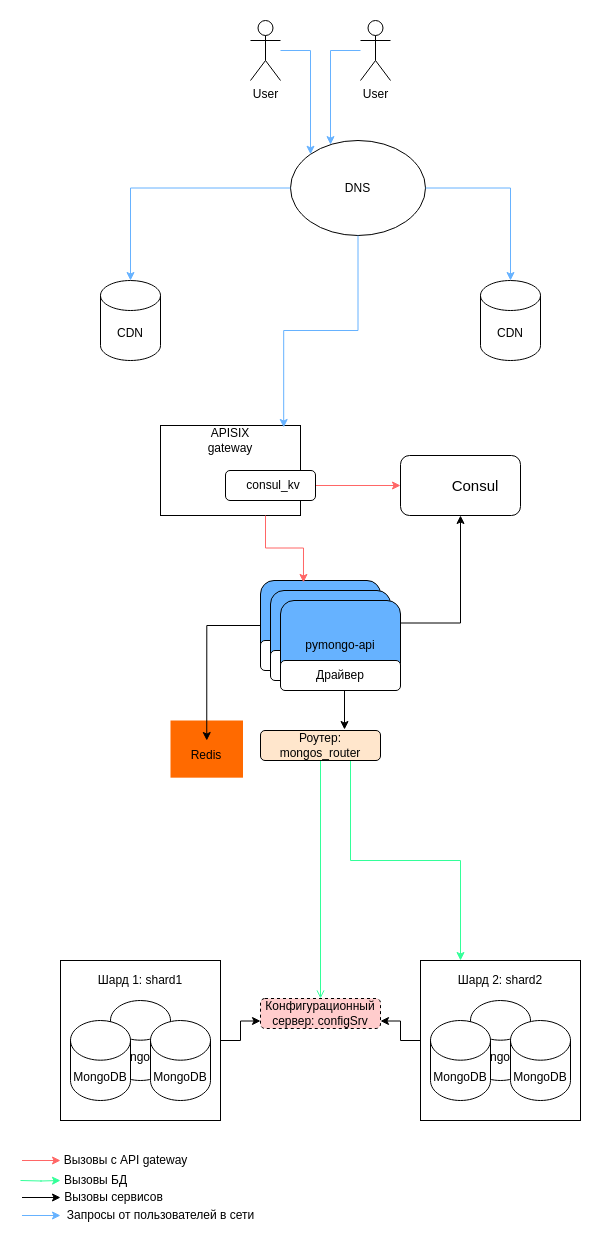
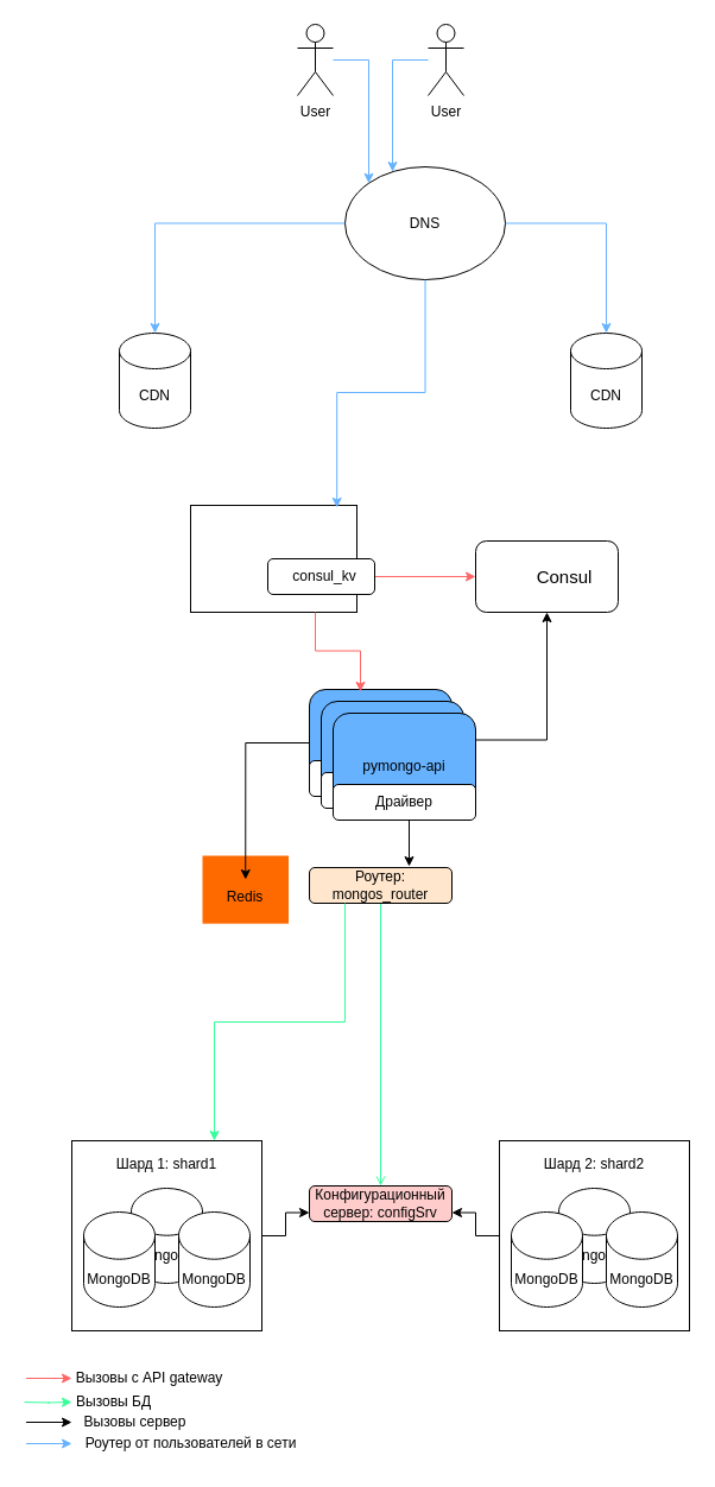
- <mxCell id="40" value="APISIX gateway" style="text;html=1;align=center;verticalAlign=middle;whiteSpace=wrap;rounded=0;movable=1;resizable=1;rotatable=1;deletable=1;editable=1;locked=0;connectable=1;container=0;" vertex="1" parent="1"><mxGeometry x="200" y="425" width="60" height="30" as="geometry" /></mxCell>
+ <mxCell id="23" style="edgeStyle=orthogonalEdgeStyle;rounded=0;orthogonalLoop=1;jettySize=auto;html=1;exitX=0.25;exitY=1;exitDx=0;exitDy=0;entryX=0.75;entryY=0;entryDx=0;entryDy=0;strokeColor=#33FF99;" parent="1" source="4" target="9" edge="1"><mxGeometry relative="1" as="geometry" /></mxCell>
- <mxCell id="3" style="edgeStyle=orthogonalEdgeStyle;rounded=0;orthogonalLoop=1;jettySize=auto;html=1;exitX=0.75;exitY=1;exitDx=0;exitDy=0;entryX=0.25;entryY=0;entryDx=0;entryDy=0;strokeColor=#33FF99;" parent="1" source="4" target="14" edge="1"><mxGeometry relative="1" as="geometry" /></mxCell>
- <mxCell id="5" value="Конфигурационный сервер: configSrv" style="rounded=1;whiteSpace=wrap;html=1;fillColor=#FFCCCC;dashed=1;" parent="1" vertex="1"><mxGeometry x="260" y="998" width="120" height="30" as="geometry" /></mxCell>
+ <mxCell id="5" value="Конфигурационный сервер: configSrv" style="rounded=1;whiteSpace=wrap;html=1;fillColor=#FFCCCC;" parent="1" vertex="1"><mxGeometry x="260" y="998" width="120" height="30" as="geometry" /></mxCell>
- <mxCell id="50" value="Вызовы сервисов" style="text;html=1;align=center;verticalAlign=middle;resizable=0;points=[];autosize=1;strokeColor=none;fillColor=none;" vertex="1" parent="1"><mxGeometry x="53" y="1182" width="120" height="30" as="geometry" /></mxCell>
+ <mxCell id="50" value="Вызовы сервер" style="text;html=1;align=center;verticalAlign=middle;resizable=0;points=[];autosize=1;strokeColor=none;fillColor=none;" vertex="1" parent="1"><mxGeometry x="53" y="1182" width="120" height="30" as="geometry" /></mxCell>
- <mxCell id="62" value="Запросы от пользователей в сети" style="text;html=1;align=center;verticalAlign=middle;resizable=0;points=[];autosize=1;strokeColor=none;fillColor=none;" vertex="1" parent="1"><mxGeometry x="50" y="1200" width="220" height="30" as="geometry" /></mxCell>
+ <mxCell id="62" value="Роутер от пользователей в сети" style="text;html=1;align=center;verticalAlign=middle;resizable=0;points=[];autosize=1;strokeColor=none;fillColor=none;" vertex="1" parent="1"><mxGeometry x="50" y="1200" width="220" height="30" as="geometry" /></mxCell>
